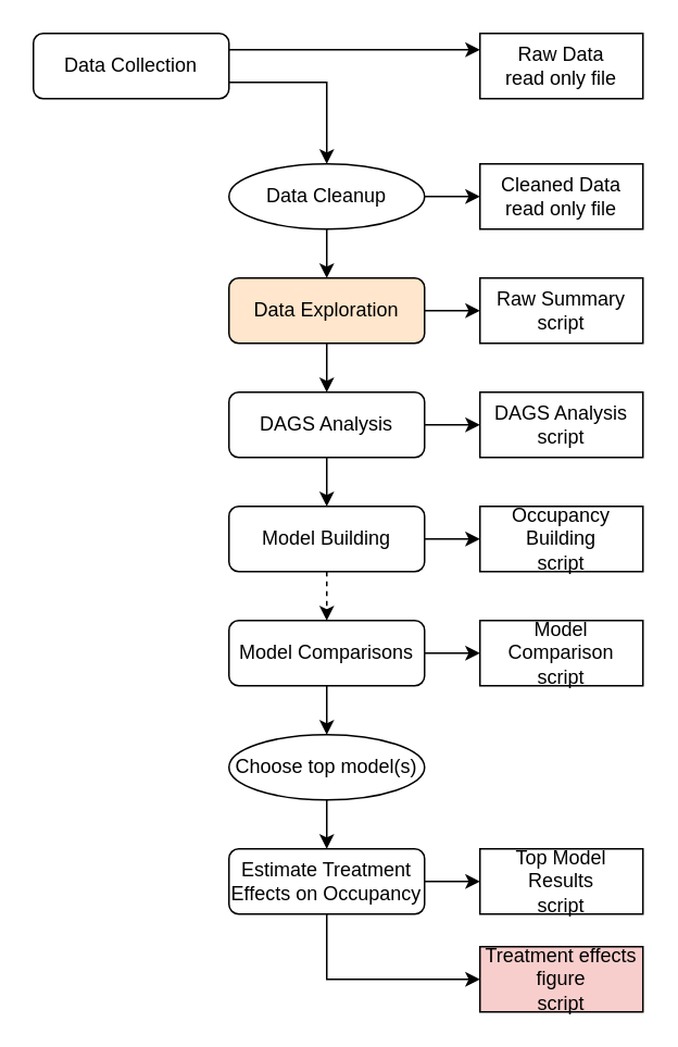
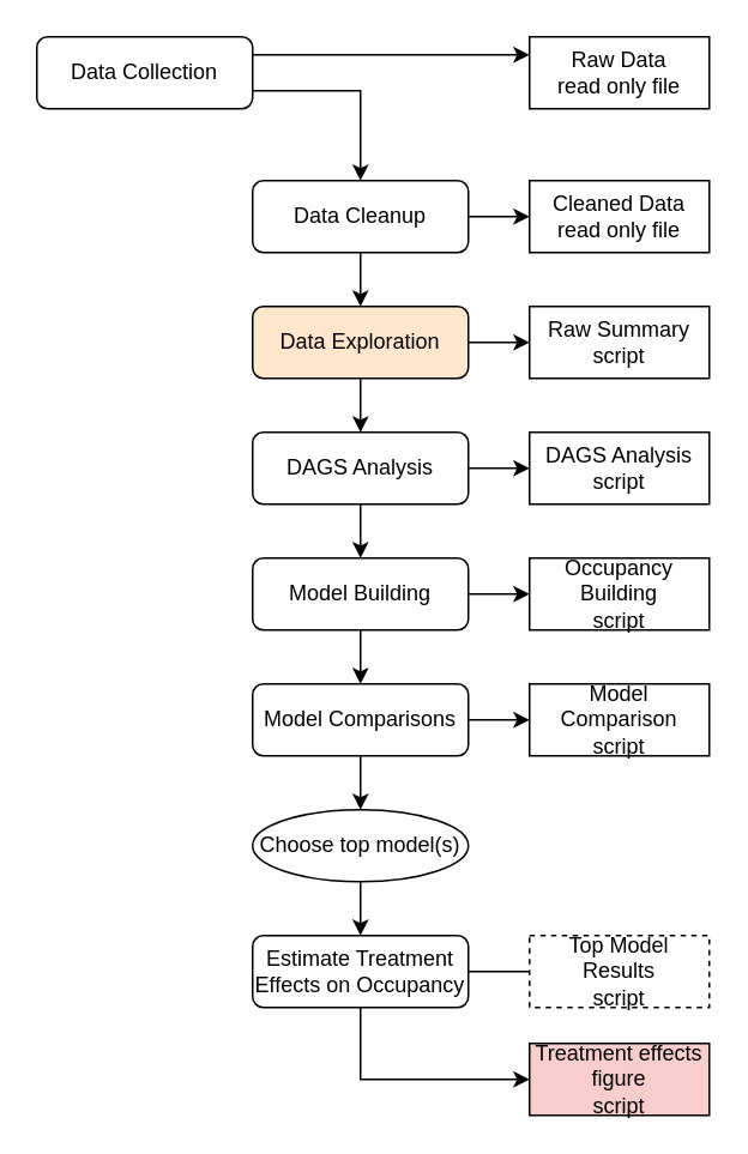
- <mxCell id="25" value="Data Cleanup" style="ellipse;whiteSpace=wrap;html=1;" vertex="1" parent="1"><mxGeometry x="140" y="100" width="120" height="40" as="geometry" /></mxCell>
+ <mxCell id="25" value="Data Cleanup" style="rounded=1;whiteSpace=wrap;html=1;" vertex="1" parent="1"><mxGeometry x="140" y="100" width="120" height="40" as="geometry" /></mxCell>
- <mxCell id="15" style="edgeStyle=orthogonalEdgeStyle;rounded=0;orthogonalLoop=1;jettySize=auto;html=1;exitX=0.5;exitY=1;exitDx=0;exitDy=0;entryX=0.5;entryY=0;entryDx=0;entryDy=0;dashed=1;" edge="1" parent="1" source="16" target="20"><mxGeometry relative="1" as="geometry" /></mxCell>
+ <mxCell id="15" style="edgeStyle=orthogonalEdgeStyle;rounded=0;orthogonalLoop=1;jettySize=auto;html=1;exitX=0.5;exitY=1;exitDx=0;exitDy=0;entryX=0.5;entryY=0;entryDx=0;entryDy=0;" edge="1" parent="1" source="16" target="20"><mxGeometry relative="1" as="geometry" /></mxCell>
- <mxCell id="26" style="edgeStyle=orthogonalEdgeStyle;rounded=0;orthogonalLoop=1;jettySize=auto;html=1;exitX=1;exitY=0.5;exitDx=0;exitDy=0;entryX=0;entryY=0.5;entryDx=0;entryDy=0;" edge="1" parent="1" source="28" target="31"><mxGeometry relative="1" as="geometry" /></mxCell>
+ <mxCell id="26" style="edgeStyle=orthogonalEdgeStyle;rounded=0;orthogonalLoop=1;jettySize=auto;html=1;exitX=1;exitY=0.5;exitDx=0;exitDy=0;entryX=0;entryY=0.5;entryDx=0;entryDy=0;endArrow=none;" edge="1" parent="1" source="28" target="31"><mxGeometry relative="1" as="geometry" /></mxCell>
- <mxCell id="31" value="Top Model Results&lt;br&gt;script" style="rounded=0;whiteSpace=wrap;html=1;" vertex="1" parent="1"><mxGeometry x="294" y="520" width="100" height="40" as="geometry" /></mxCell>
+ <mxCell id="31" value="Top Model Results&lt;br&gt;script" style="rounded=0;whiteSpace=wrap;html=1;dashed=1;" vertex="1" parent="1"><mxGeometry x="294" y="520" width="100" height="40" as="geometry" /></mxCell>
